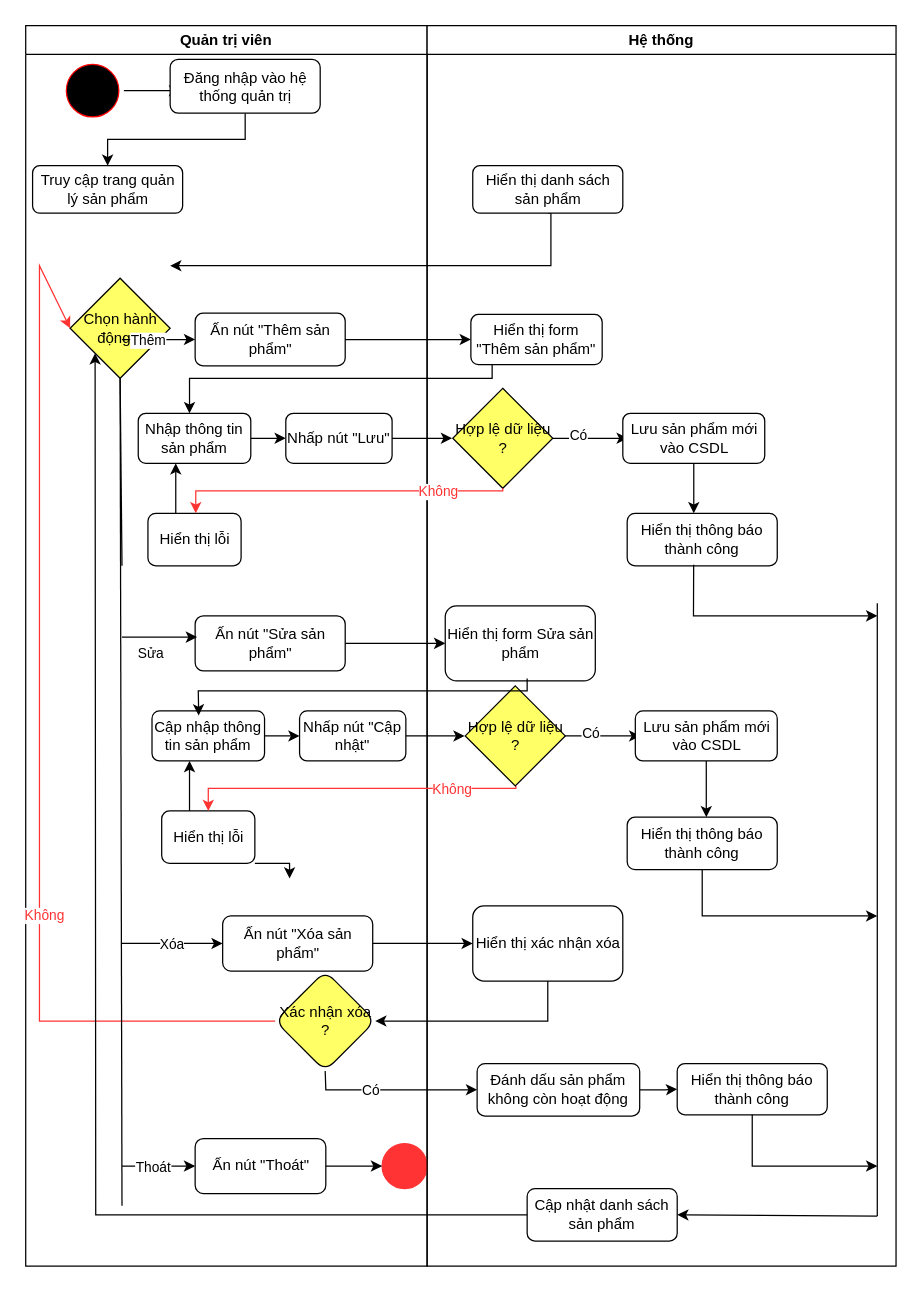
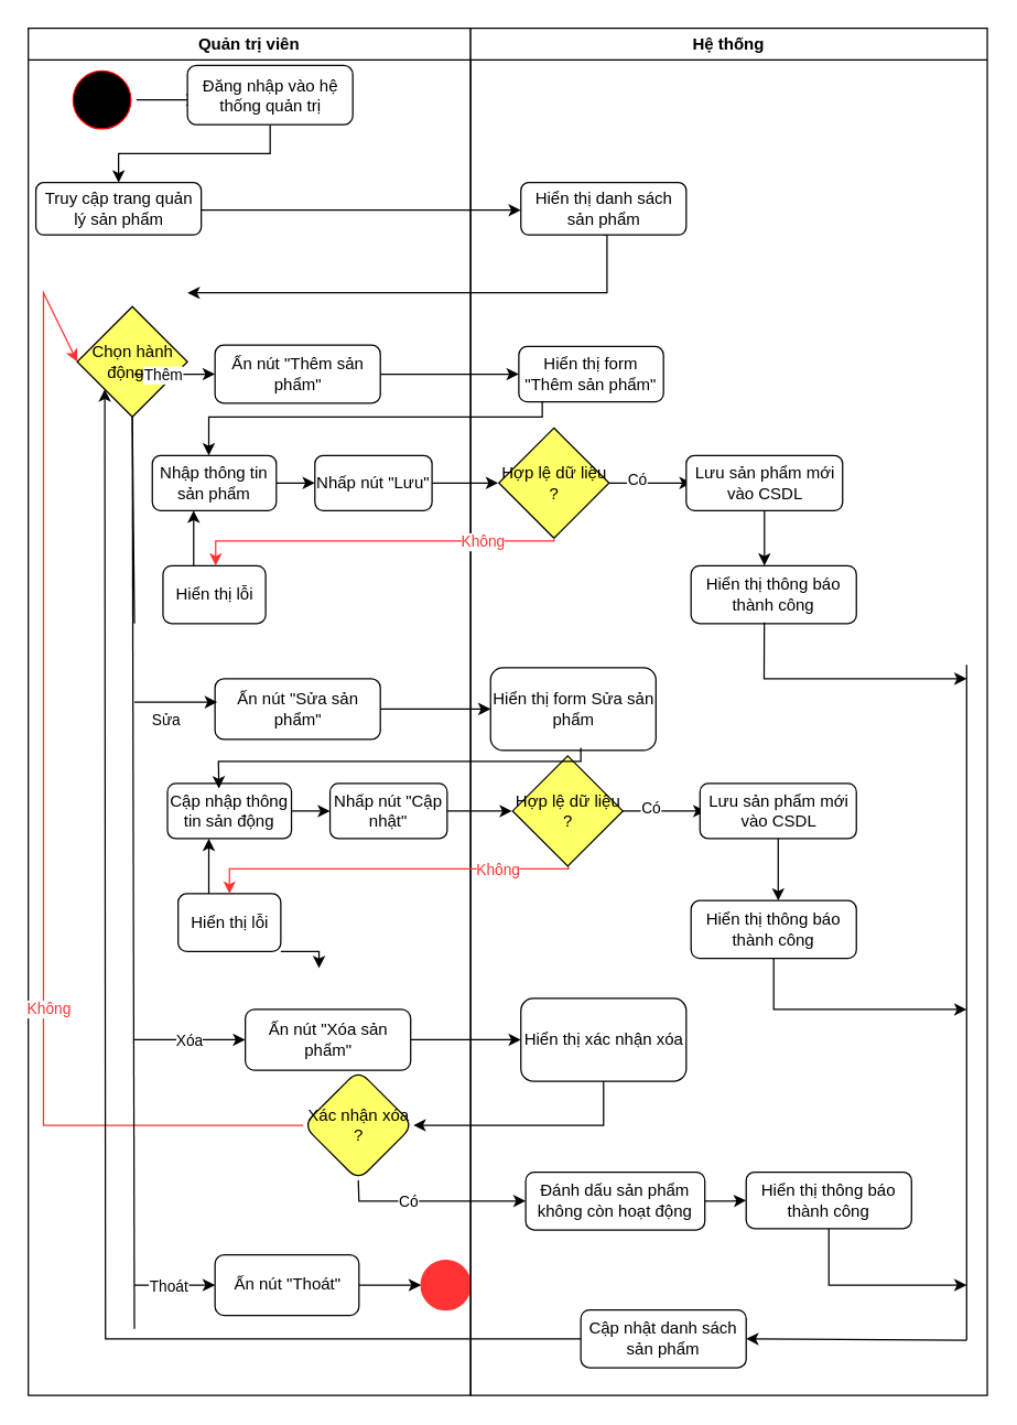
+ <mxCell id="57" value="" style="edgeStyle=orthogonalEdgeStyle;rounded=0;orthogonalLoop=1;jettySize=auto;html=1;" edge="1" parent="1" source="7" target="30"><mxGeometry relative="1" as="geometry"><Array as="points"><mxPoint x="331" y="152" /><mxPoint x="331" y="152" /></Array></mxGeometry></mxCell>
- <mxCell id="37" value="Cập nhập thông tin sản phẩm" style="whiteSpace=wrap;html=1;rounded=1;" vertex="1" parent="29"><mxGeometry x="-220" y="548" width="90" height="40" as="geometry" /></mxCell>
+ <mxCell id="37" value="Cập nhập thông tin sản động" style="whiteSpace=wrap;html=1;rounded=1;" vertex="1" parent="29"><mxGeometry x="-220" y="548" width="90" height="40" as="geometry" /></mxCell>
